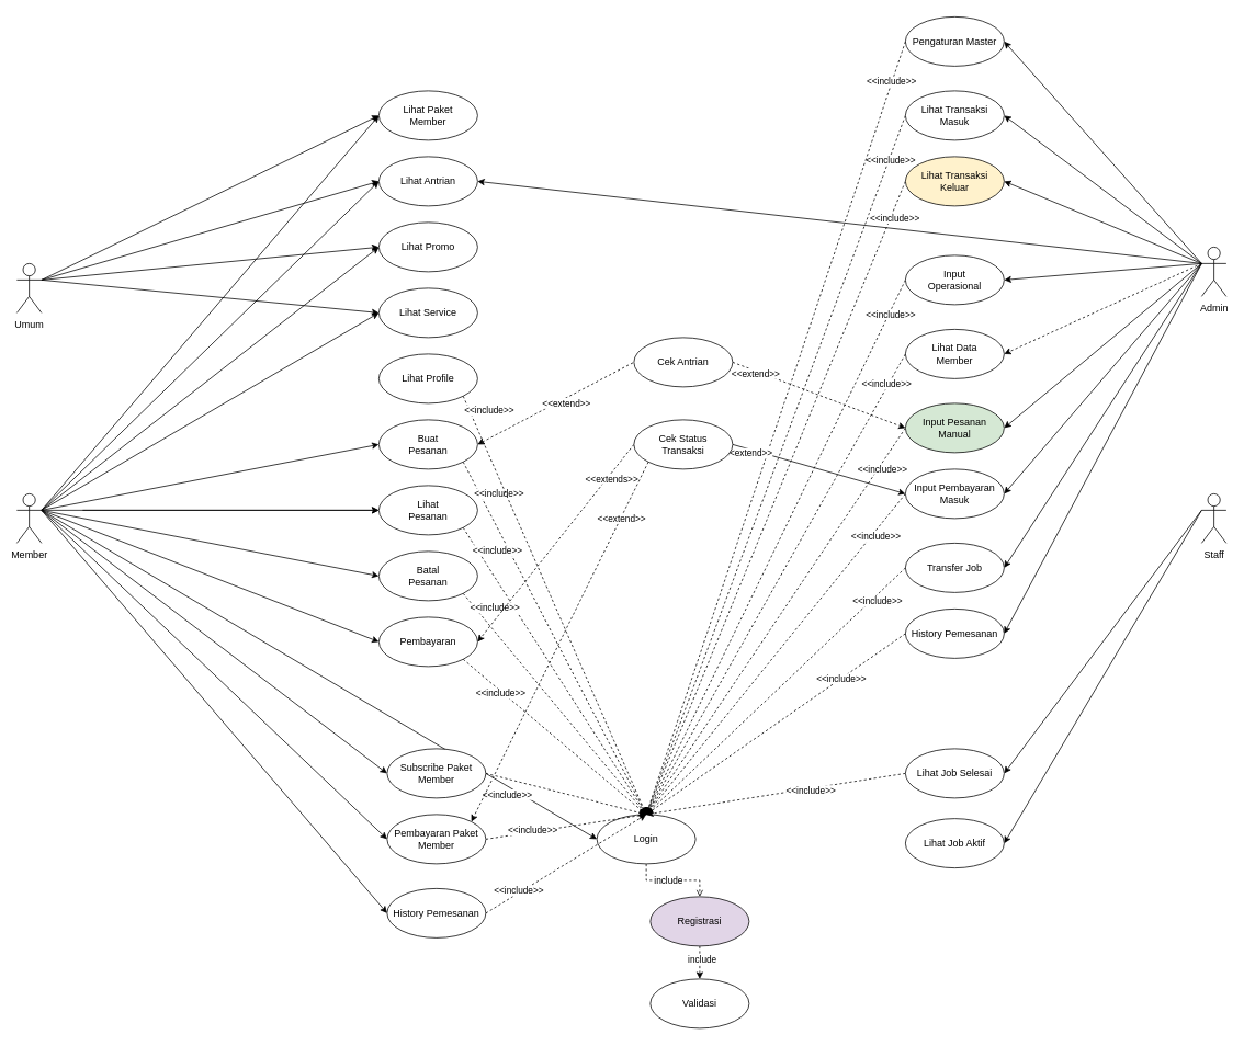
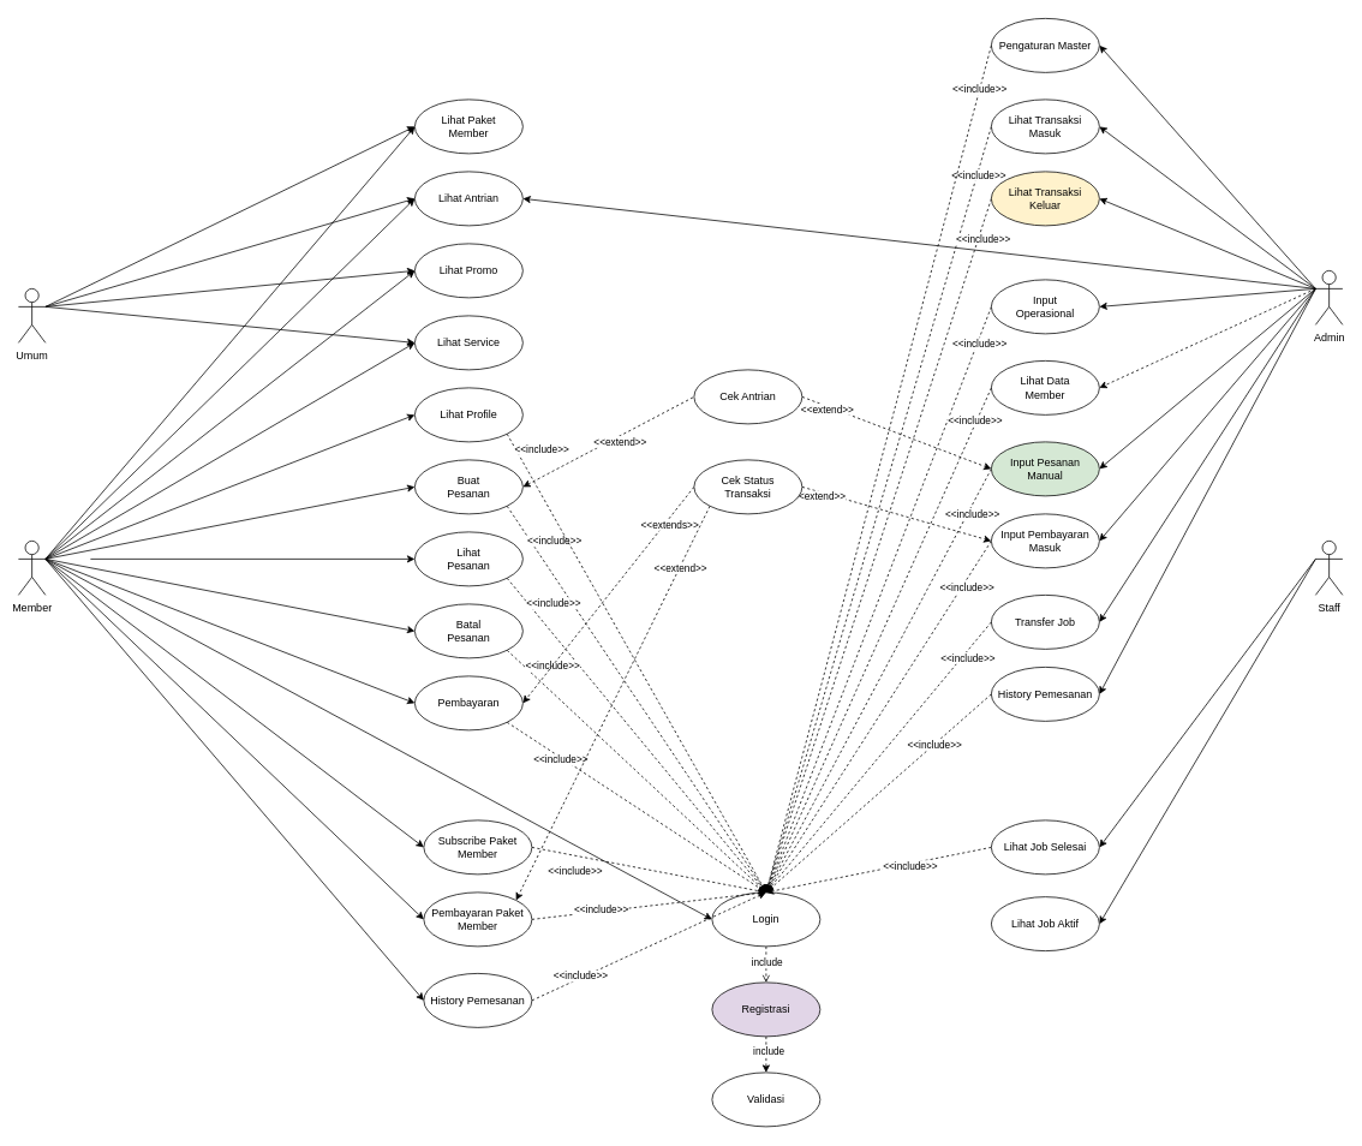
- <mxCell id="102" style="rounded=0;orthogonalLoop=1;jettySize=auto;html=1;exitX=1;exitY=0.5;exitDx=0;exitDy=0;entryX=0;entryY=0.5;entryDx=0;entryDy=0;dashed=0;" parent="1" source="106" target="90" edge="1"><mxGeometry relative="1" as="geometry" /></mxCell>
+ <mxCell id="102" style="rounded=0;orthogonalLoop=1;jettySize=auto;html=1;exitX=1;exitY=0.5;exitDx=0;exitDy=0;entryX=0;entryY=0.5;entryDx=0;entryDy=0;dashed=1;" parent="1" source="106" target="90" edge="1"><mxGeometry relative="1" as="geometry" /></mxCell>
- <mxCell id="6" style="rounded=0;orthogonalLoop=1;jettySize=auto;html=1;exitX=1;exitY=0.333;exitDx=0;exitDy=0;exitPerimeter=0;" parent="1" source="14" target="29" edge="1"><mxGeometry relative="1" as="geometry" /></mxCell>
+ <mxCell id="6" style="rounded=0;orthogonalLoop=1;jettySize=auto;html=1;exitX=1;exitY=0.333;exitDx=0;exitDy=0;exitPerimeter=0;entryX=0;entryY=0.5;entryDx=0;entryDy=0;" parent="1" source="14" target="35" edge="1"><mxGeometry relative="1" as="geometry" /></mxCell>
- <mxCell id="17" value="Login" style="ellipse;whiteSpace=wrap;html=1;" parent="1" vertex="1"><mxGeometry x="725" y="990" width="120" height="60" as="geometry" /></mxCell>
+ <mxCell id="17" value="Login" style="ellipse;whiteSpace=wrap;html=1;" parent="1" vertex="1"><mxGeometry x="790" y="990" width="120" height="60" as="geometry" /></mxCell>
